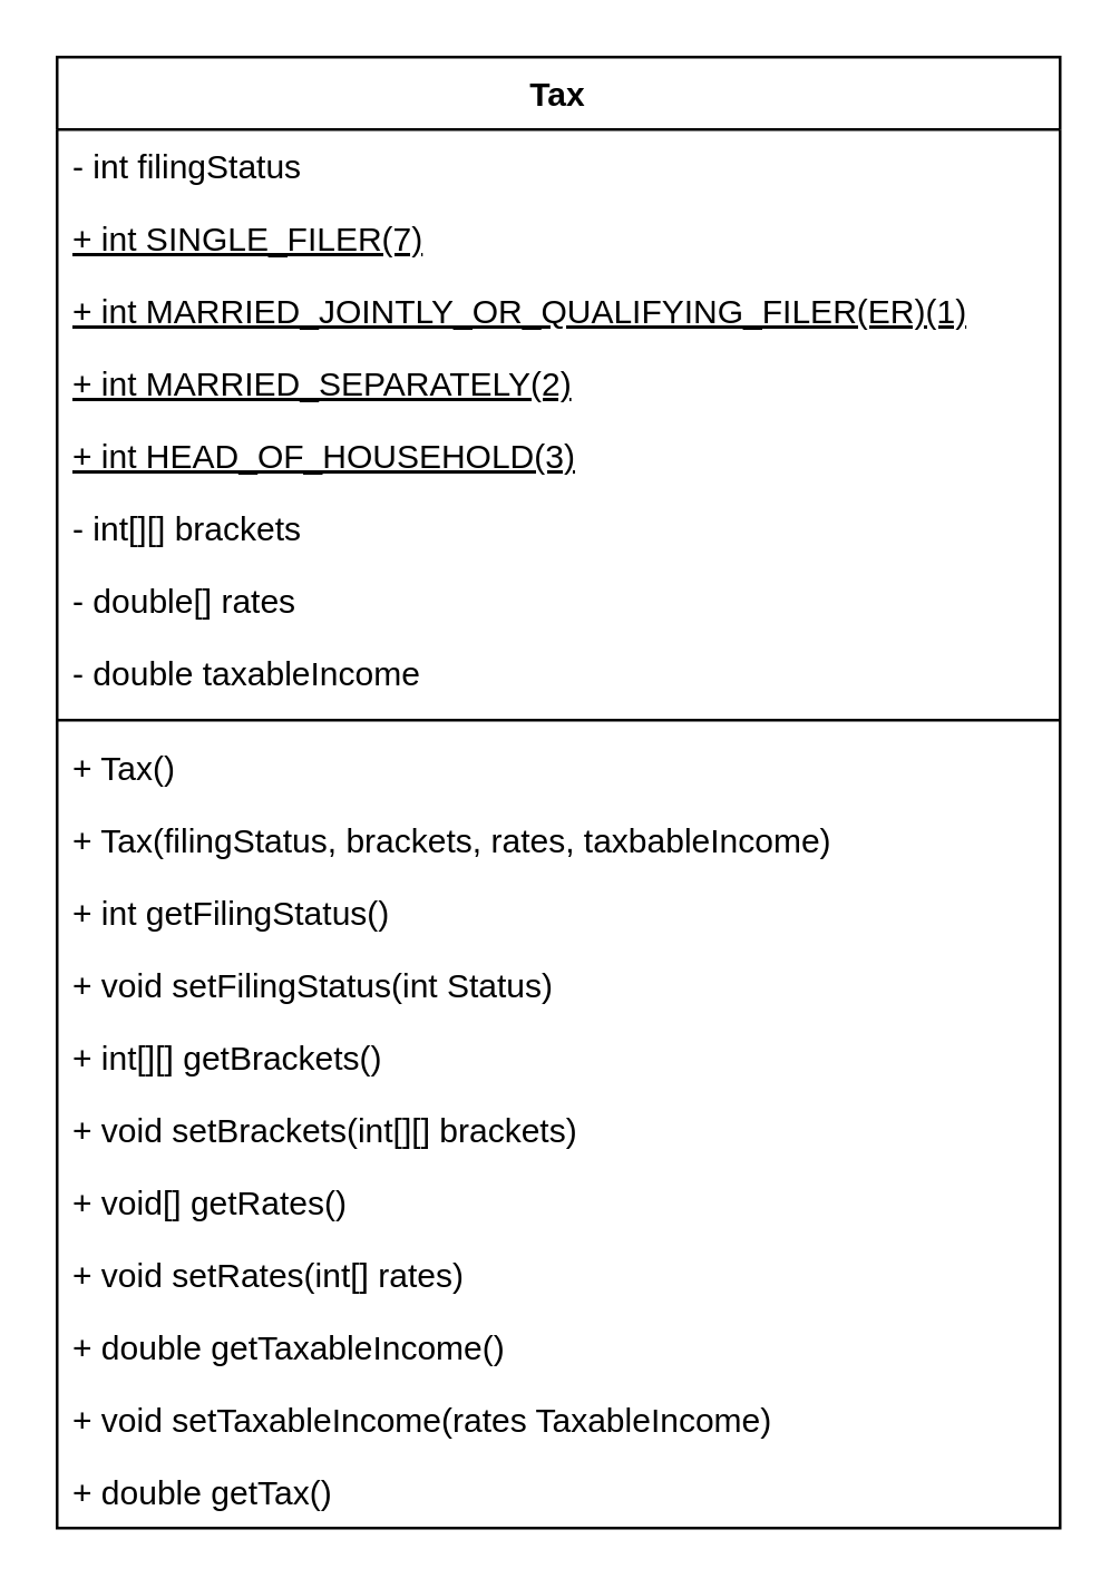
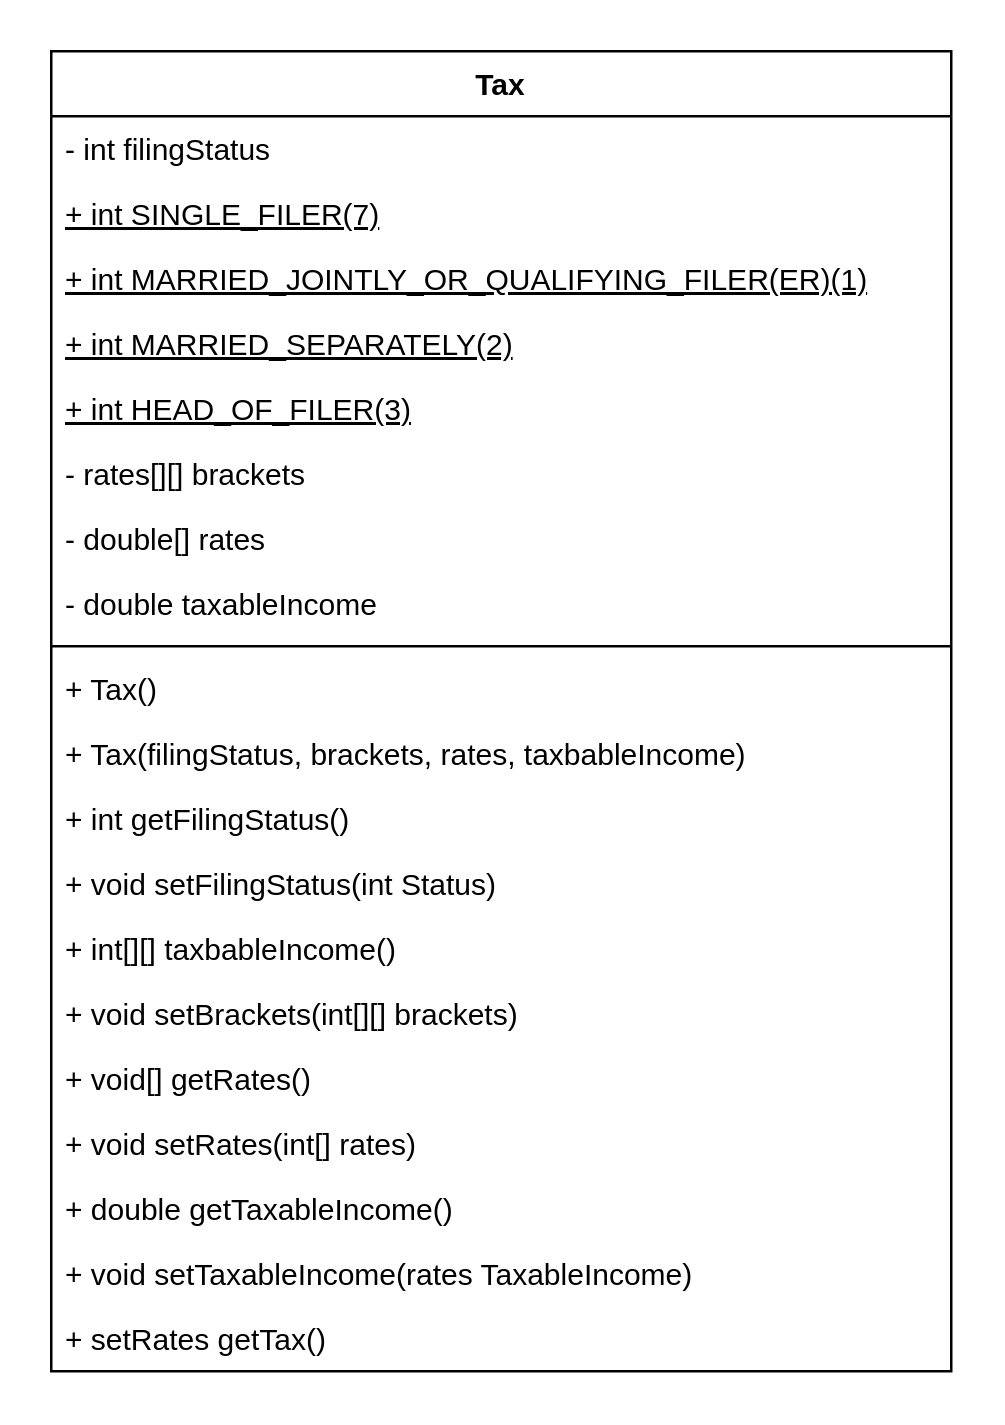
- <mxCell id="7" value="+ int HEAD_OF_HOUSEHOLD(3)" style="text;strokeColor=none;fillColor=none;align=left;verticalAlign=top;spacingLeft=4;spacingRight=4;overflow=hidden;rotatable=0;points=[[0,0.5],[1,0.5]];portConstraint=eastwest;fontStyle=4" parent="2" vertex="1"><mxGeometry y="130" width="360" height="26" as="geometry" /></mxCell>
+ <mxCell id="7" value="+ int HEAD_OF_FILER(3)" style="text;strokeColor=none;fillColor=none;align=left;verticalAlign=top;spacingLeft=4;spacingRight=4;overflow=hidden;rotatable=0;points=[[0,0.5],[1,0.5]];portConstraint=eastwest;fontStyle=4" parent="2" vertex="1"><mxGeometry y="130" width="360" height="26" as="geometry" /></mxCell>
- <mxCell id="8" value="- int[][] brackets" style="text;strokeColor=none;fillColor=none;align=left;verticalAlign=top;spacingLeft=4;spacingRight=4;overflow=hidden;rotatable=0;points=[[0,0.5],[1,0.5]];portConstraint=eastwest;" parent="2" vertex="1"><mxGeometry y="156" width="360" height="26" as="geometry" /></mxCell>
+ <mxCell id="8" value="- rates[][] brackets" style="text;strokeColor=none;fillColor=none;align=left;verticalAlign=top;spacingLeft=4;spacingRight=4;overflow=hidden;rotatable=0;points=[[0,0.5],[1,0.5]];portConstraint=eastwest;" parent="2" vertex="1"><mxGeometry y="156" width="360" height="26" as="geometry" /></mxCell>
- <mxCell id="16" value="+ int[][] getBrackets()" style="text;strokeColor=none;fillColor=none;align=left;verticalAlign=top;spacingLeft=4;spacingRight=4;overflow=hidden;rotatable=0;points=[[0,0.5],[1,0.5]];portConstraint=eastwest;" parent="2" vertex="1"><mxGeometry y="346" width="360" height="26" as="geometry" /></mxCell>
+ <mxCell id="16" value="+ int[][] taxbableIncome()" style="text;strokeColor=none;fillColor=none;align=left;verticalAlign=top;spacingLeft=4;spacingRight=4;overflow=hidden;rotatable=0;points=[[0,0.5],[1,0.5]];portConstraint=eastwest;" parent="2" vertex="1"><mxGeometry y="346" width="360" height="26" as="geometry" /></mxCell>
- <mxCell id="22" value="+ double getTax()" style="text;strokeColor=none;fillColor=none;align=left;verticalAlign=top;spacingLeft=4;spacingRight=4;overflow=hidden;rotatable=0;points=[[0,0.5],[1,0.5]];portConstraint=eastwest;" parent="2" vertex="1"><mxGeometry y="502" width="360" height="26" as="geometry" /></mxCell>
+ <mxCell id="22" value="+ setRates getTax()" style="text;strokeColor=none;fillColor=none;align=left;verticalAlign=top;spacingLeft=4;spacingRight=4;overflow=hidden;rotatable=0;points=[[0,0.5],[1,0.5]];portConstraint=eastwest;" parent="2" vertex="1"><mxGeometry y="502" width="360" height="26" as="geometry" /></mxCell>
